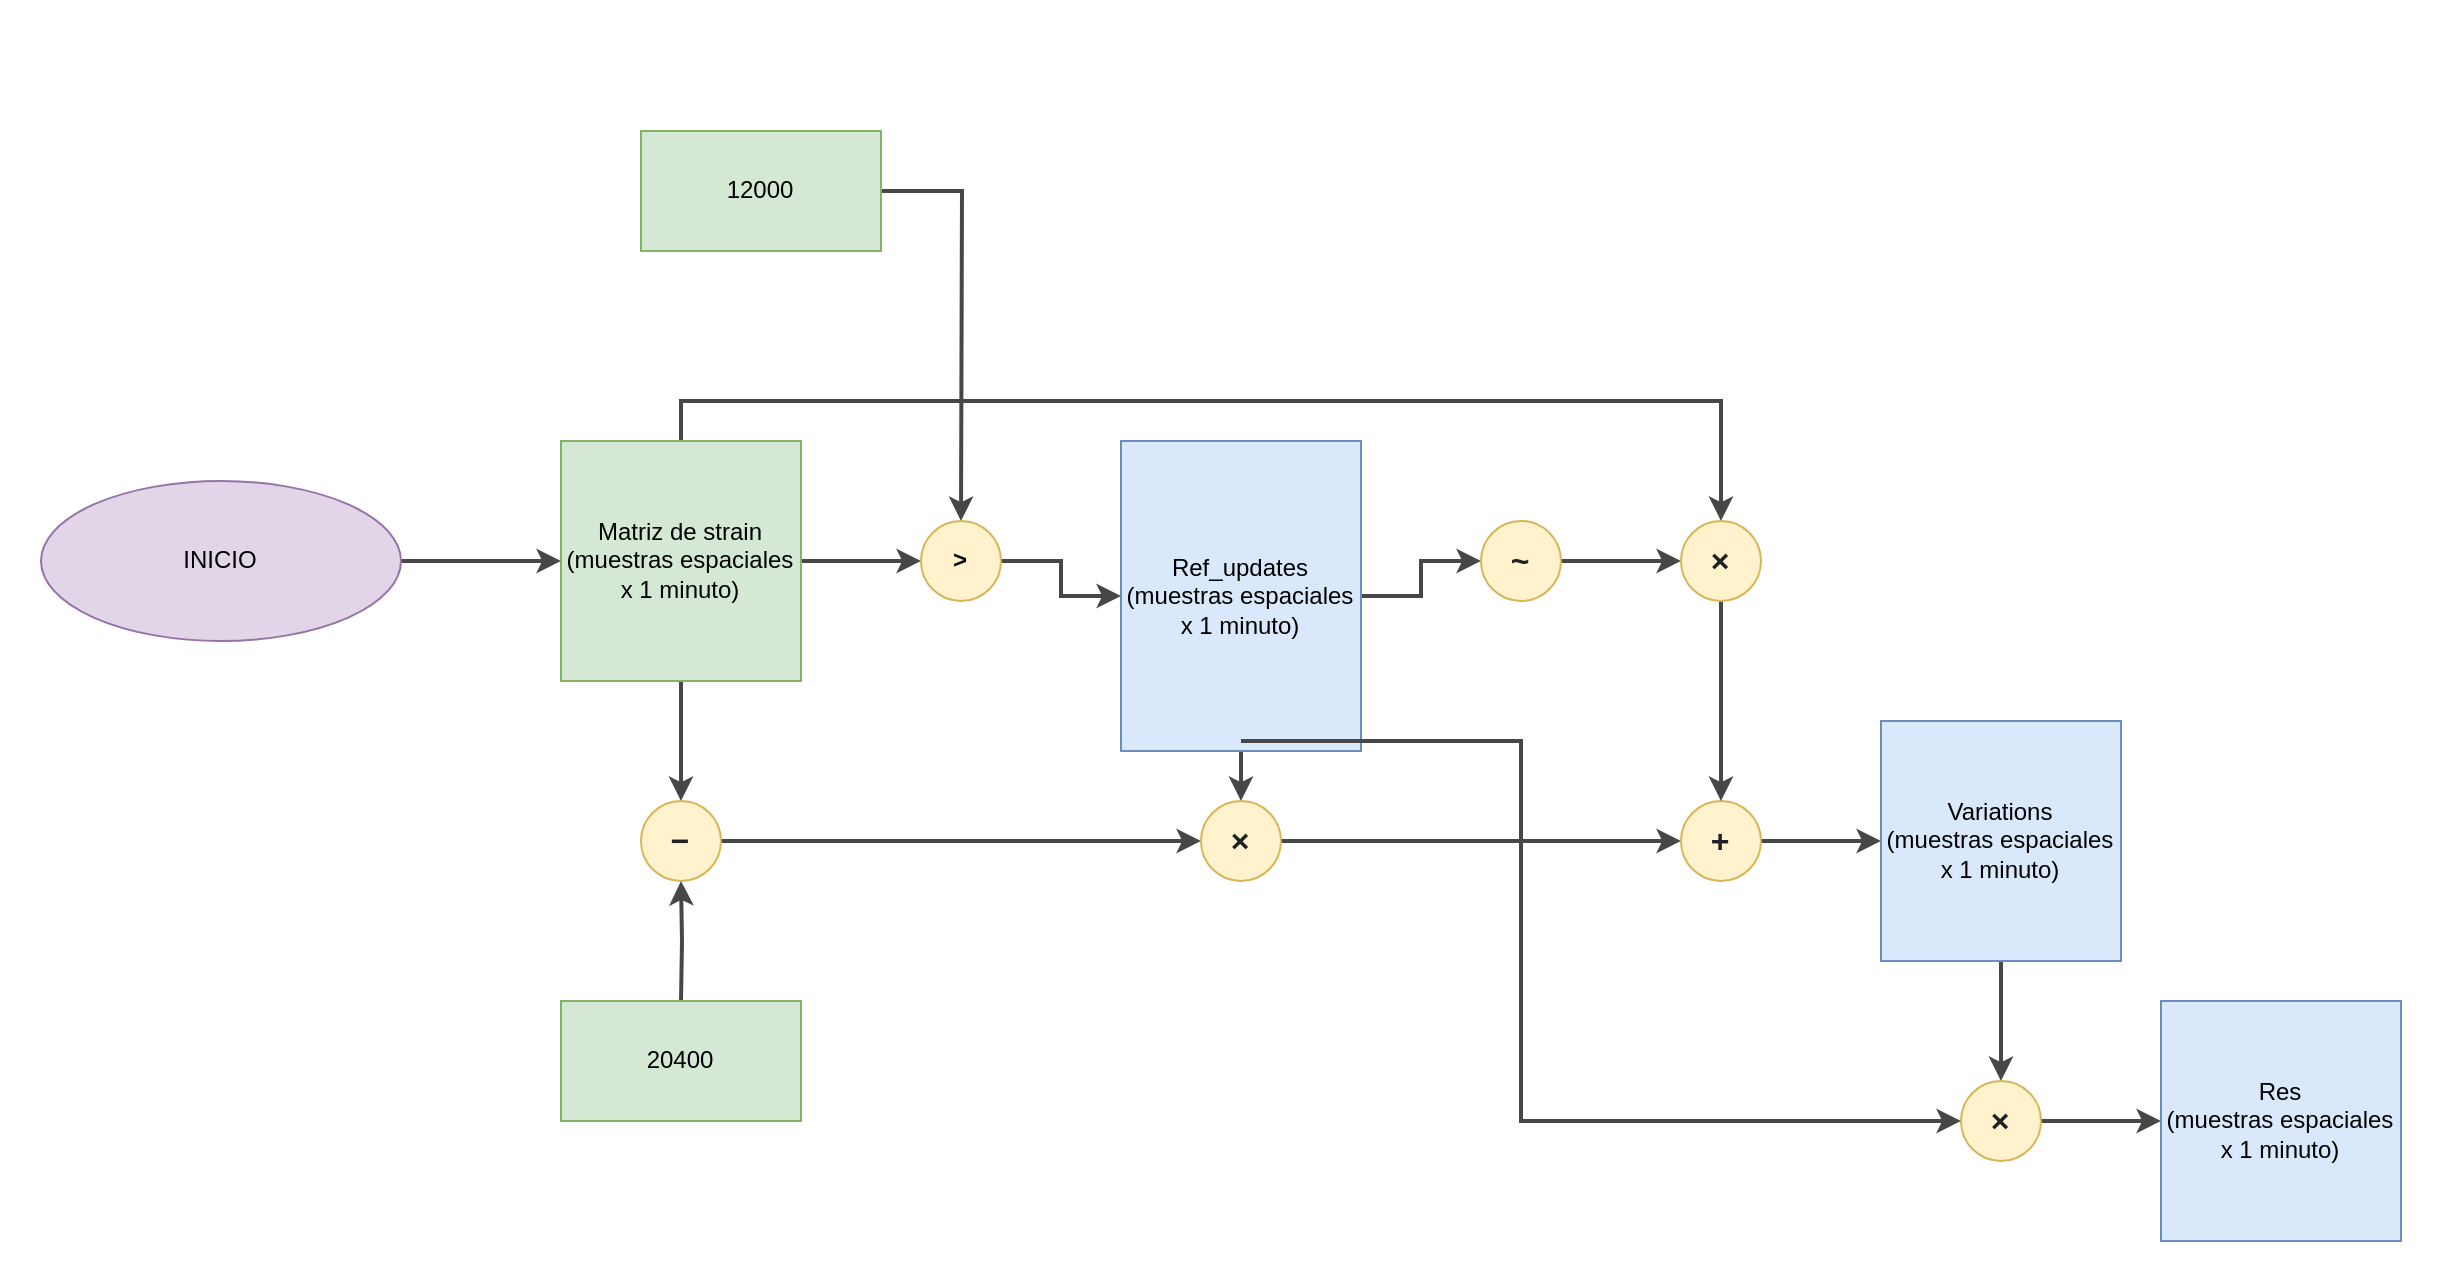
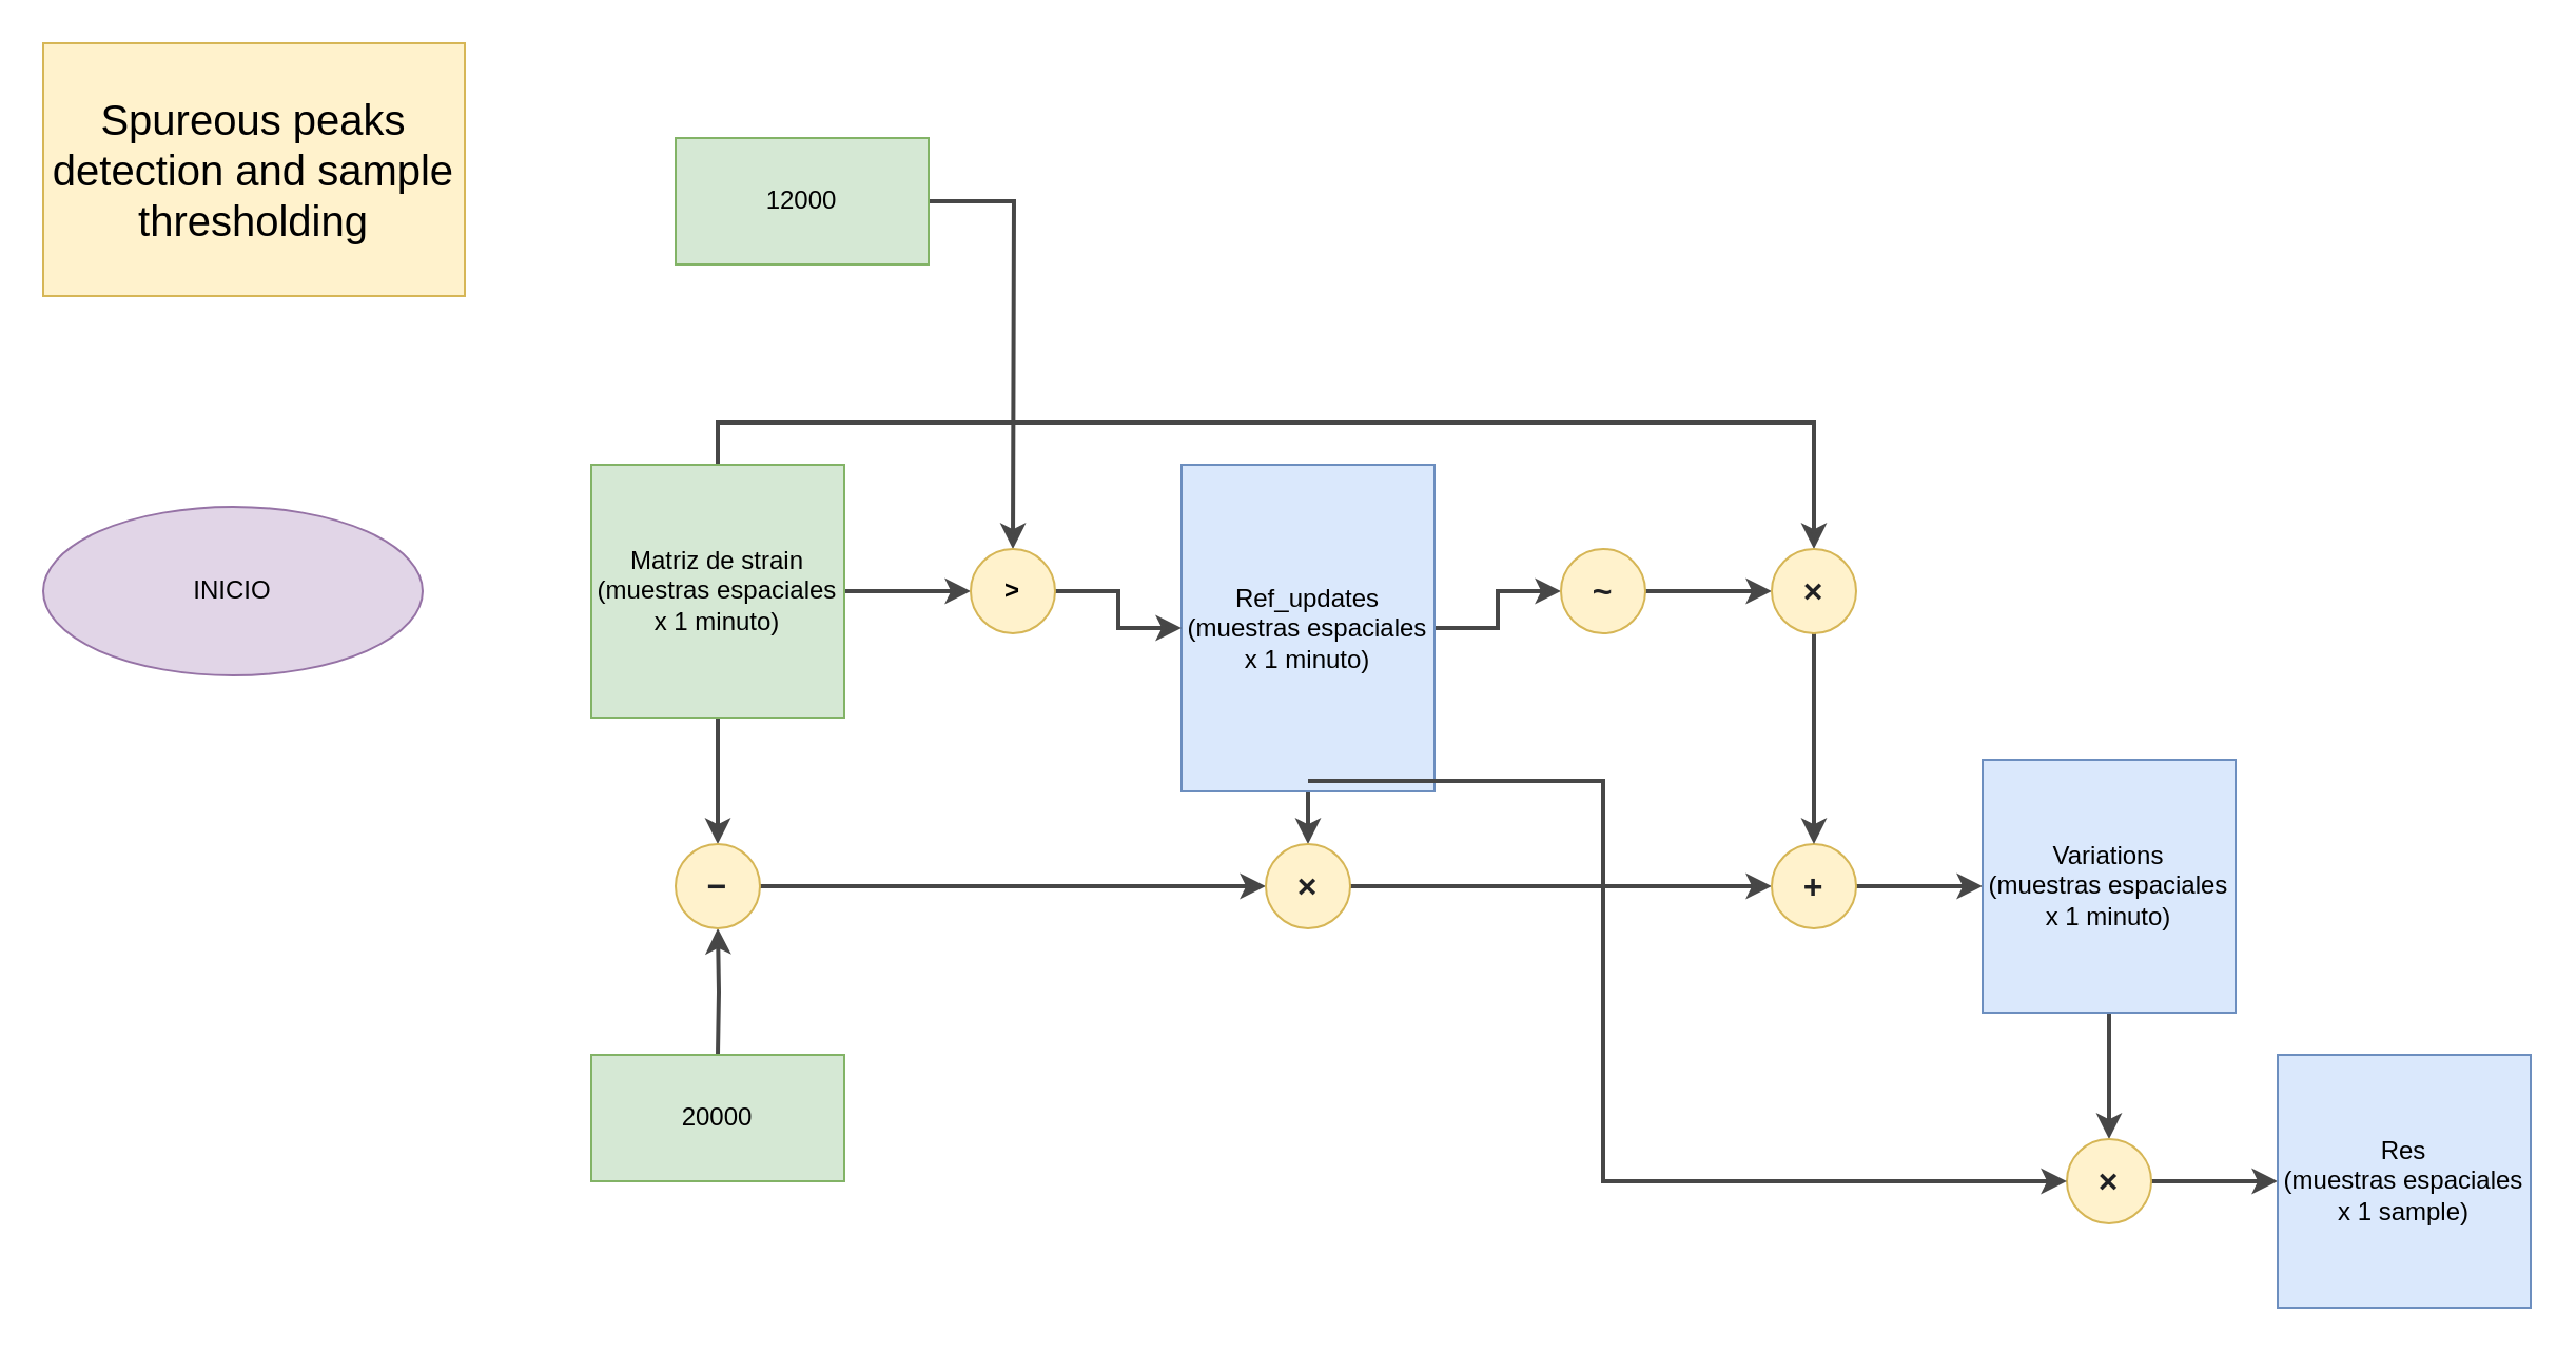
+ <mxCell id="33" value="Spureous peaks detection and sample thresholding" style="rounded=0;whiteSpace=wrap;html=1;fillColor=#fff2cc;strokeColor=#d6b656;fontSize=20;" vertex="1" parent="1"><mxGeometry x="20" y="20" width="200" height="120" as="geometry" /></mxCell>
- <mxCell id="28" value="" style="edgeStyle=orthogonalEdgeStyle;rounded=0;orthogonalLoop=1;jettySize=auto;html=1;fontFamily=Helvetica;strokeColor=#474747;strokeWidth=2;" edge="1" parent="1" source="29" target="5"><mxGeometry relative="1" as="geometry" /></mxCell>
- <mxCell id="30" value="20400" style="rounded=0;whiteSpace=wrap;html=1;fillColor=#d5e8d4;strokeColor=#82b366;" vertex="1" parent="1"><mxGeometry x="280" y="500" width="120" height="60" as="geometry" /></mxCell>
+ <mxCell id="30" value="20000" style="rounded=0;whiteSpace=wrap;html=1;fillColor=#d5e8d4;strokeColor=#82b366;" vertex="1" parent="1"><mxGeometry x="280" y="500" width="120" height="60" as="geometry" /></mxCell>
- <mxCell id="27" value="Res&lt;br&gt;(muestras espaciales x 1 minuto)" style="rounded=0;whiteSpace=wrap;html=1;fillColor=#dae8fc;strokeColor=#6c8ebf;" vertex="1" parent="1"><mxGeometry x="1080" y="500" width="120" height="120" as="geometry" /></mxCell>
+ <mxCell id="27" value="Res&lt;br&gt;(muestras espaciales x 1 sample)" style="rounded=0;whiteSpace=wrap;html=1;fillColor=#dae8fc;strokeColor=#6c8ebf;" vertex="1" parent="1"><mxGeometry x="1080" y="500" width="120" height="120" as="geometry" /></mxCell>
